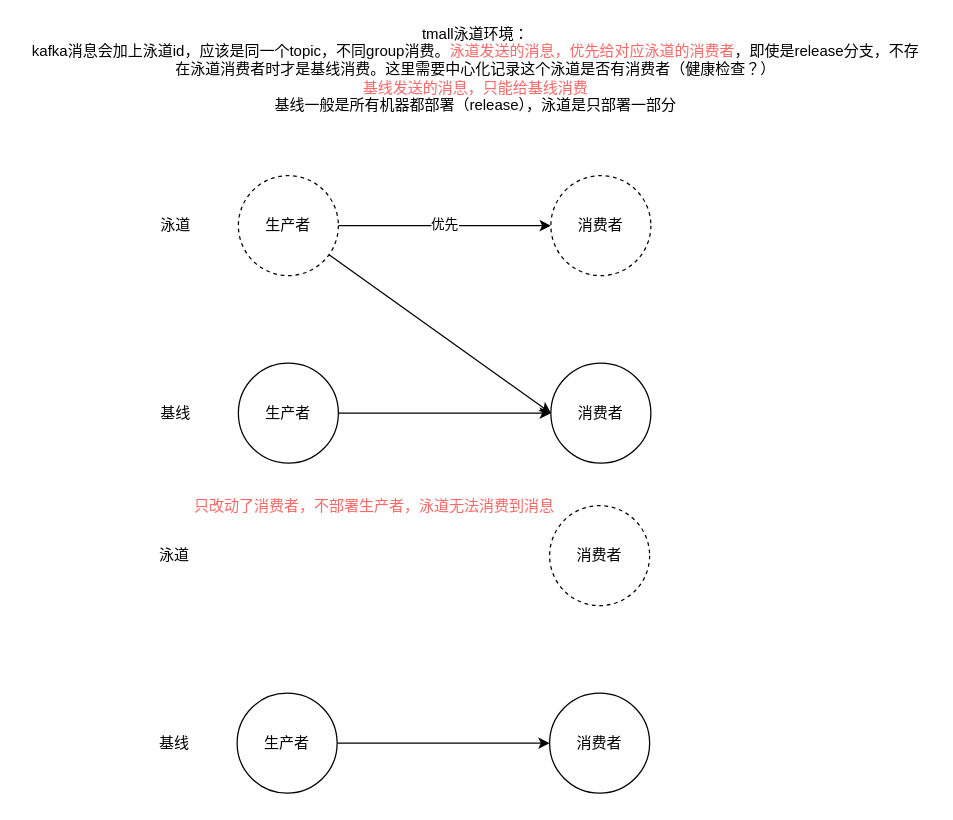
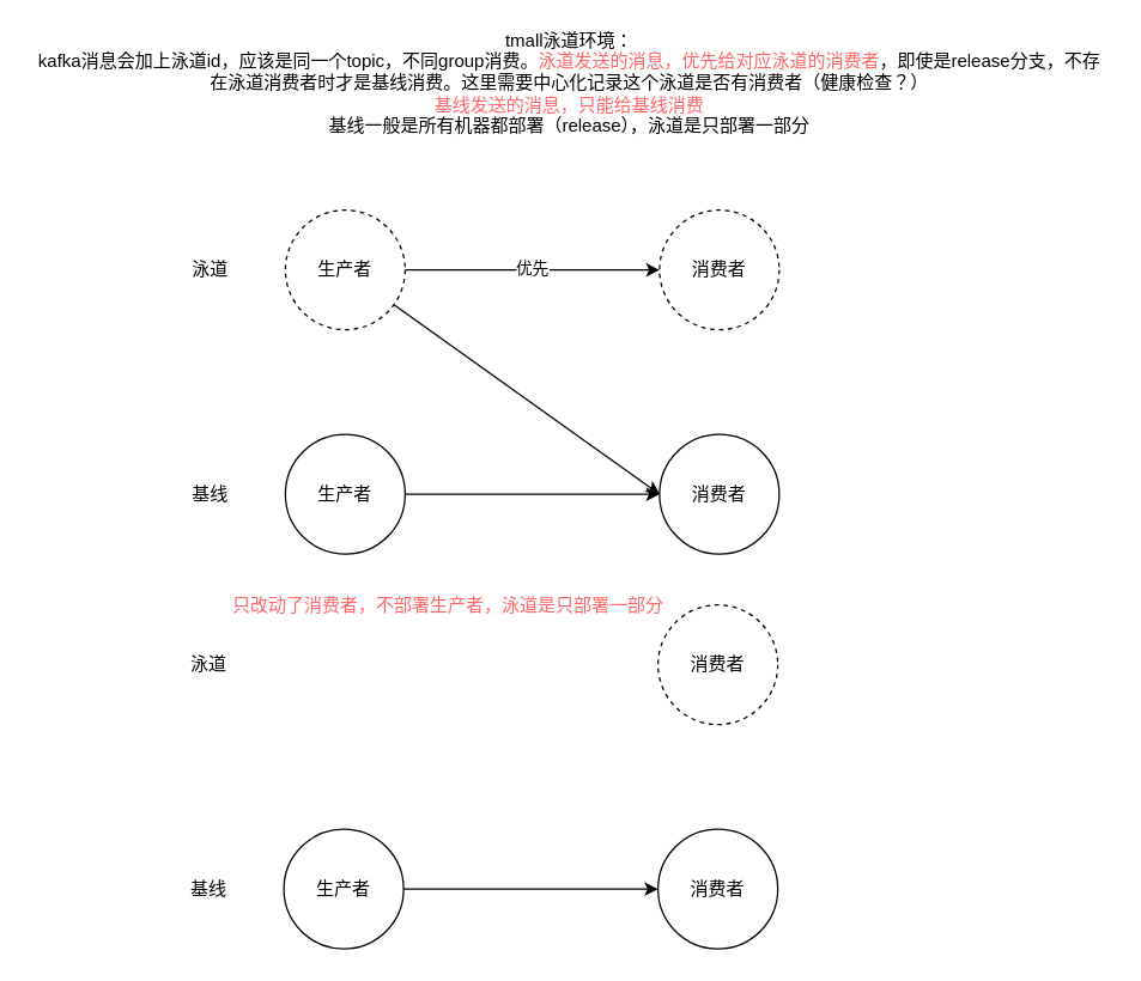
- <mxCell id="26" value="&lt;font color=&quot;#ff6666&quot;&gt;只改动了消费者，不部署生产者，泳道无法消费到消息&lt;/font&gt;" style="text;html=1;strokeColor=none;fillColor=none;align=center;verticalAlign=middle;whiteSpace=wrap;rounded=0;" vertex="1" parent="1"><mxGeometry x="149" y="390" width="300" height="30" as="geometry" /></mxCell>
+ <mxCell id="26" value="&lt;font color=&quot;#ff6666&quot;&gt;只改动了消费者，不部署生产者，泳道是只部署一部分&lt;/font&gt;" style="text;html=1;strokeColor=none;fillColor=none;align=center;verticalAlign=middle;whiteSpace=wrap;rounded=0;" vertex="1" parent="1"><mxGeometry x="149" y="390" width="300" height="30" as="geometry" /></mxCell>
